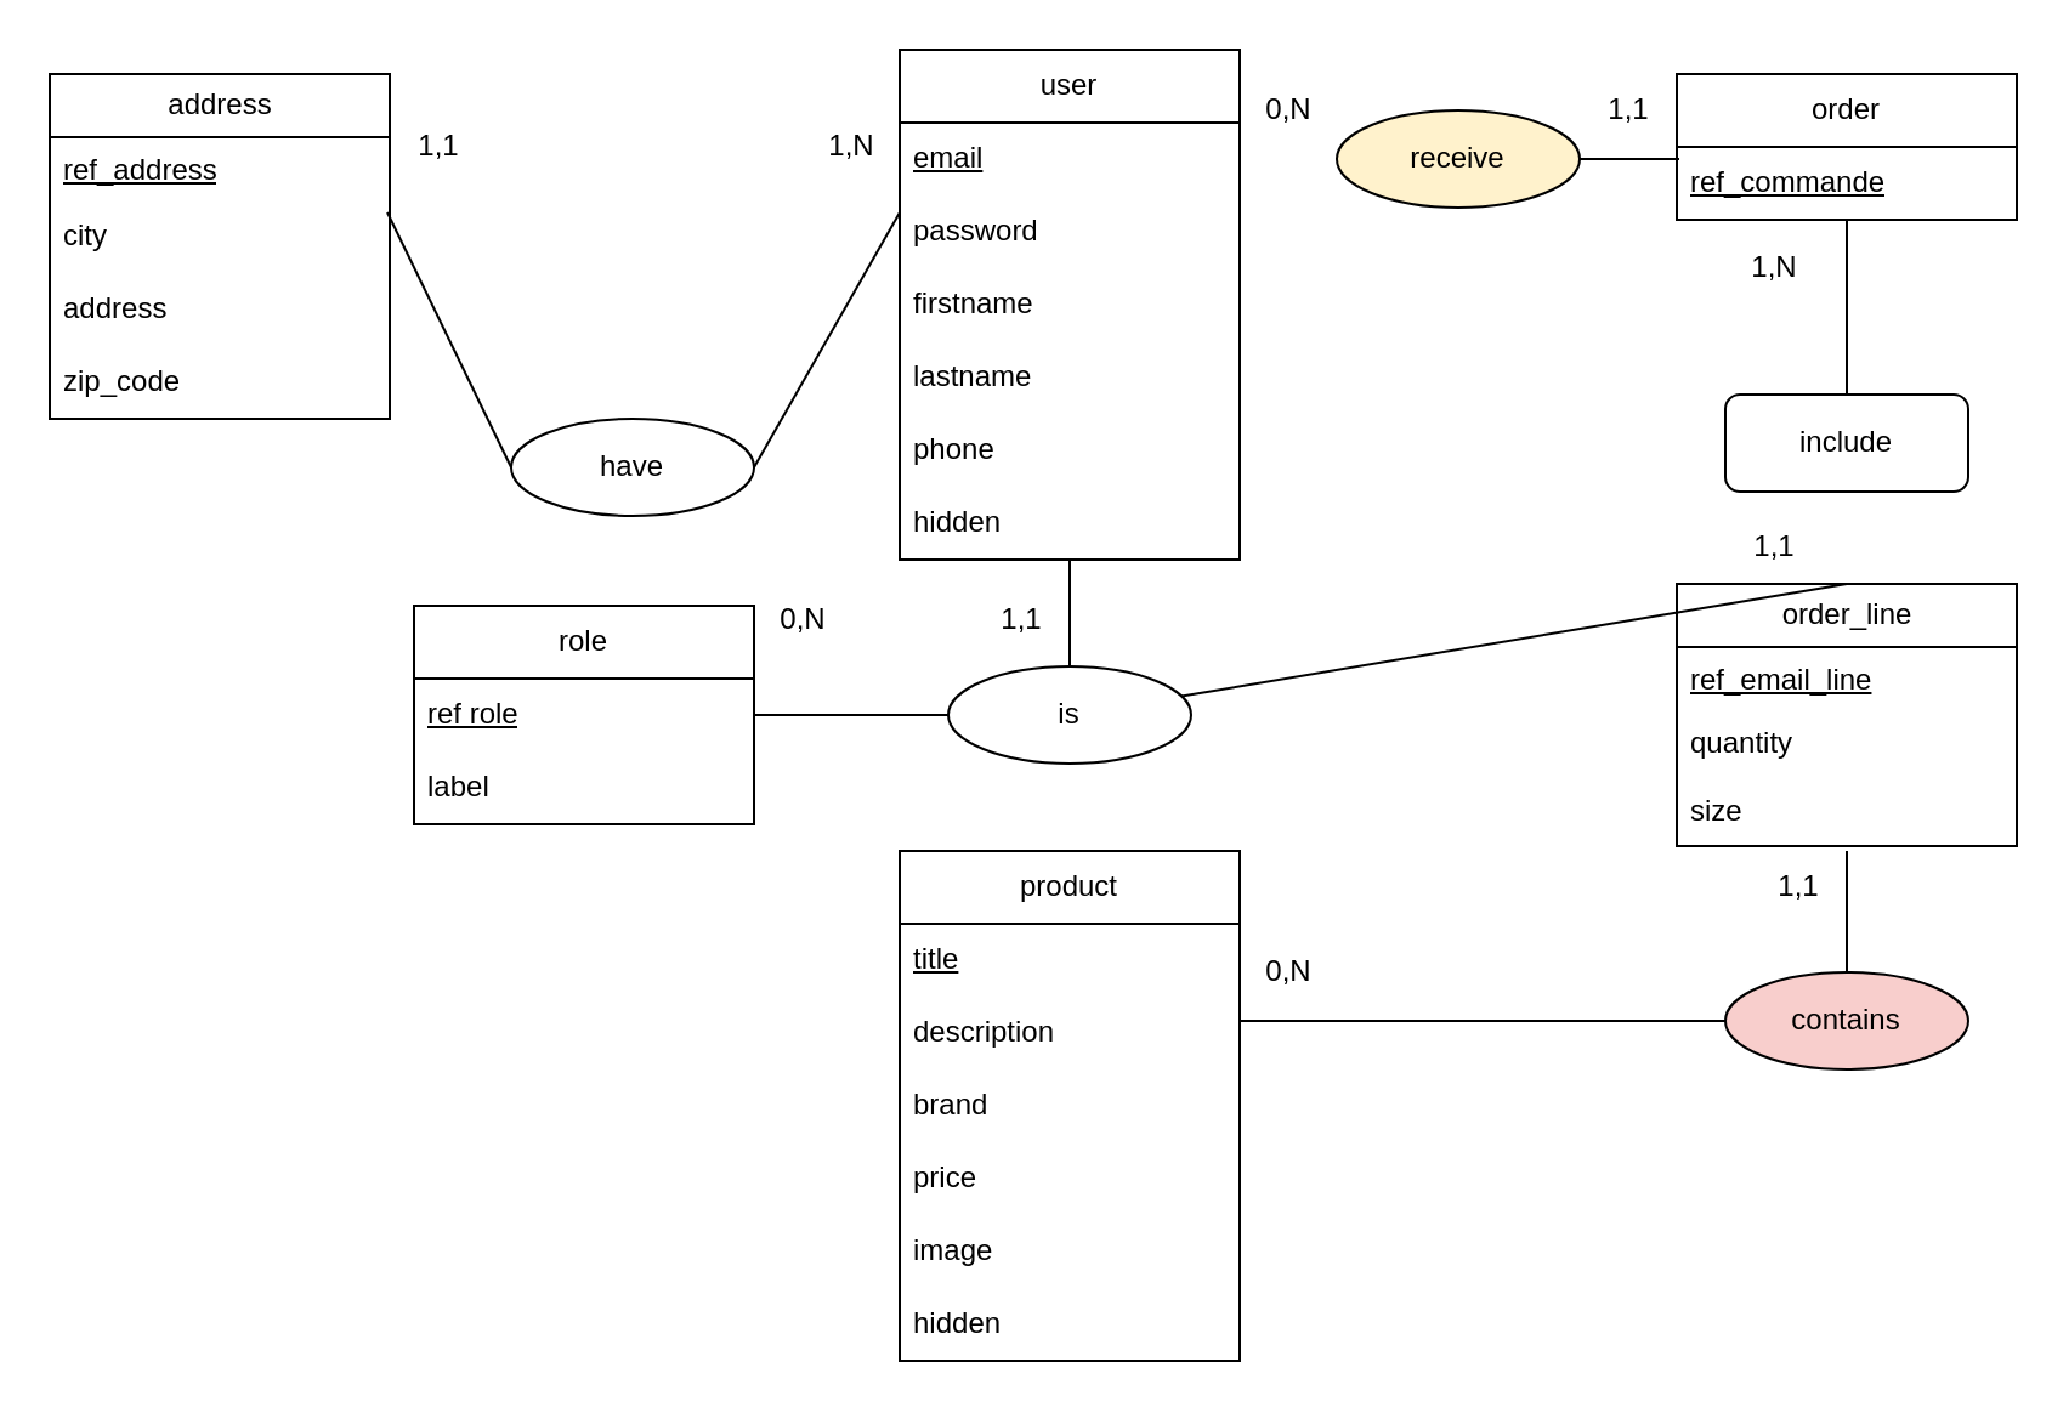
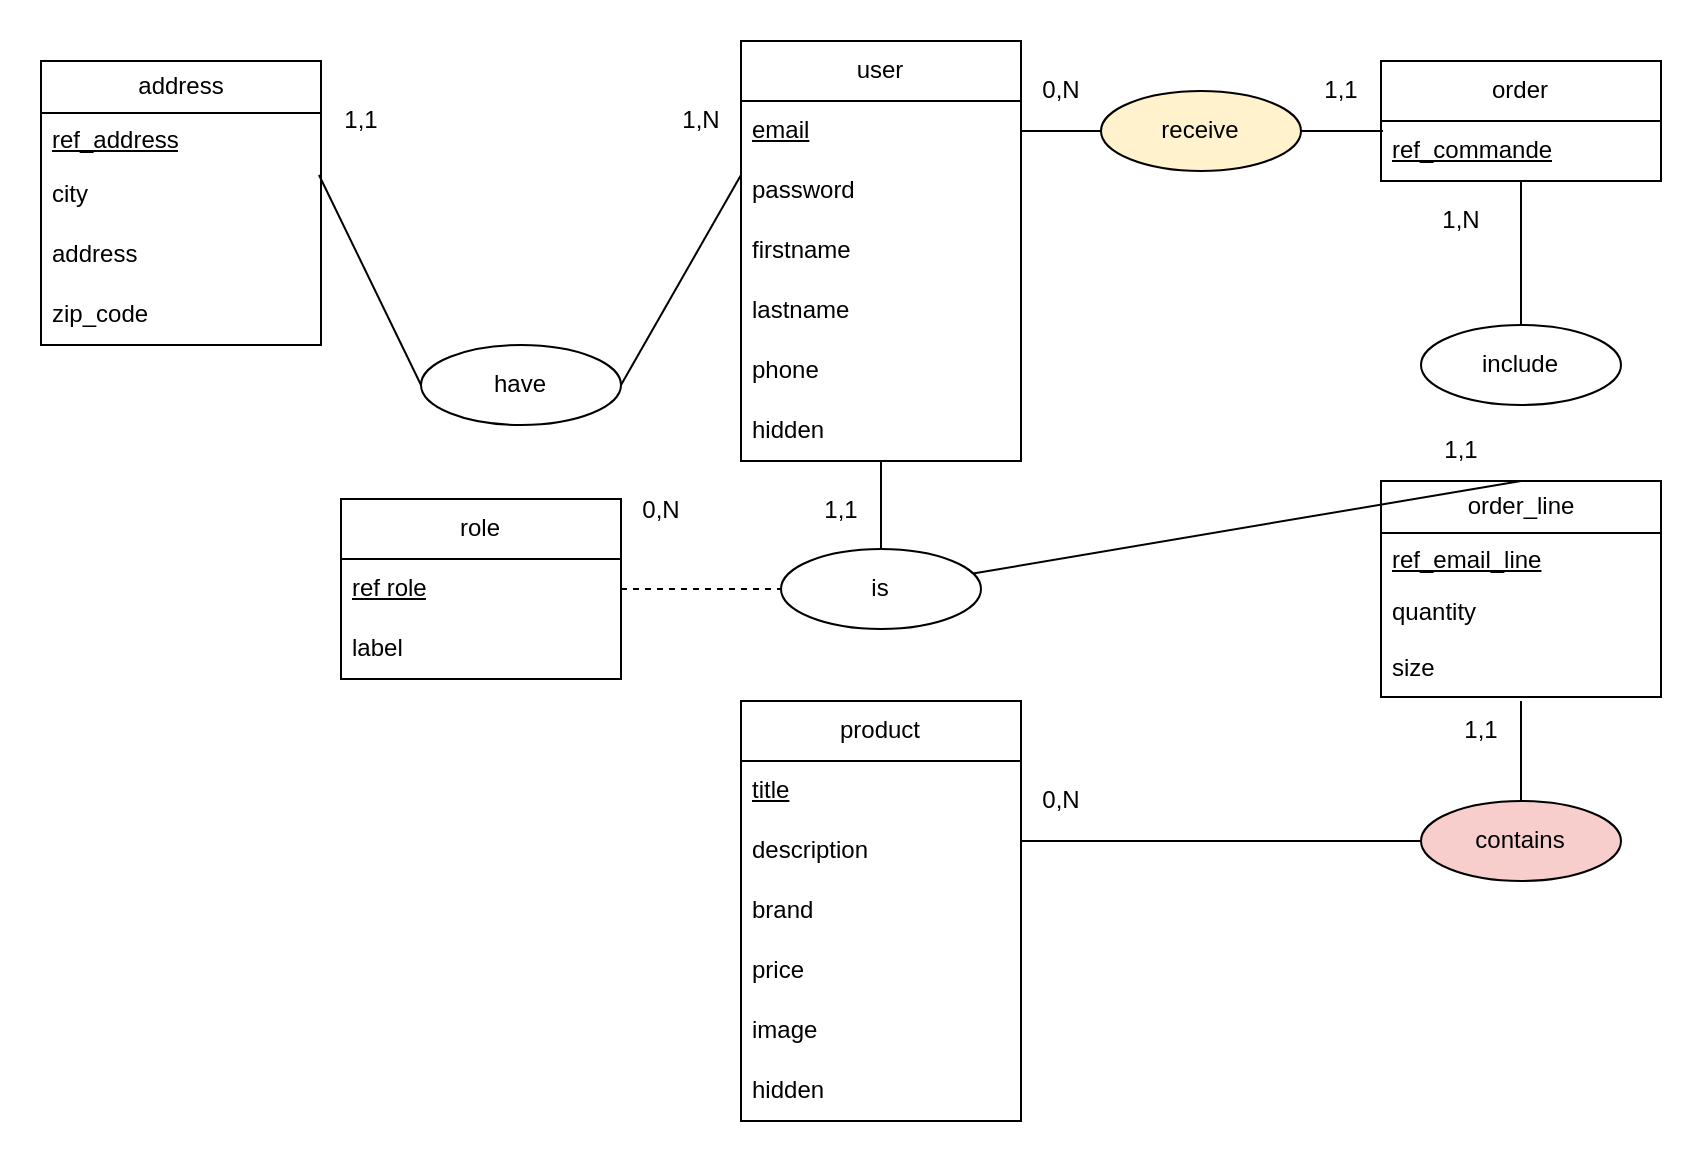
+ <mxCell id="26" value="" style="endArrow=none;html=1;entryX=0;entryY=0.5;entryDx=0;entryDy=0;exitX=1;exitY=0.5;exitDx=0;exitDy=0;" edge="1" parent="1" source="3" target="22"><mxGeometry width="50" height="50" relative="1" as="geometry"><mxPoint x="585" y="85" as="sourcePoint" /><mxPoint x="635" y="35" as="targetPoint" /></mxGeometry></mxCell>
- <mxCell id="21" value="include" style="whiteSpace=wrap;html=1;align=center;newEdgeStyle={&quot;edgeStyle&quot;:&quot;entityRelationEdgeStyle&quot;,&quot;startArrow&quot;:&quot;none&quot;,&quot;endArrow&quot;:&quot;none&quot;,&quot;segment&quot;:10,&quot;curved&quot;:1,&quot;sourcePerimeterSpacing&quot;:0,&quot;targetPerimeterSpacing&quot;:0};treeFolding=1;treeMoving=1;rounded=1;" vertex="1" parent="1"><mxGeometry x="710" y="162" width="100" height="40" as="geometry" /></mxCell>
+ <mxCell id="21" value="include" style="ellipse;whiteSpace=wrap;html=1;align=center;newEdgeStyle={&quot;edgeStyle&quot;:&quot;entityRelationEdgeStyle&quot;,&quot;startArrow&quot;:&quot;none&quot;,&quot;endArrow&quot;:&quot;none&quot;,&quot;segment&quot;:10,&quot;curved&quot;:1,&quot;sourcePerimeterSpacing&quot;:0,&quot;targetPerimeterSpacing&quot;:0};treeFolding=1;treeMoving=1;" vertex="1" parent="1"><mxGeometry x="710" y="162" width="100" height="40" as="geometry" /></mxCell>
- <mxCell id="28" value="" style="endArrow=none;html=1;exitX=1;exitY=0.5;exitDx=0;exitDy=0;entryX=0;entryY=0.5;entryDx=0;entryDy=0;" edge="1" parent="1" source="19" target="23"><mxGeometry width="50" height="50" relative="1" as="geometry"><mxPoint x="540" y="290" as="sourcePoint" /><mxPoint x="420" y="335" as="targetPoint" /></mxGeometry></mxCell>
+ <mxCell id="28" value="" style="endArrow=none;html=1;exitX=1;exitY=0.5;exitDx=0;exitDy=0;entryX=0;entryY=0.5;entryDx=0;entryDy=0;dashed=1;" edge="1" parent="1" source="19" target="23"><mxGeometry width="50" height="50" relative="1" as="geometry"><mxPoint x="540" y="290" as="sourcePoint" /><mxPoint x="420" y="335" as="targetPoint" /></mxGeometry></mxCell>
